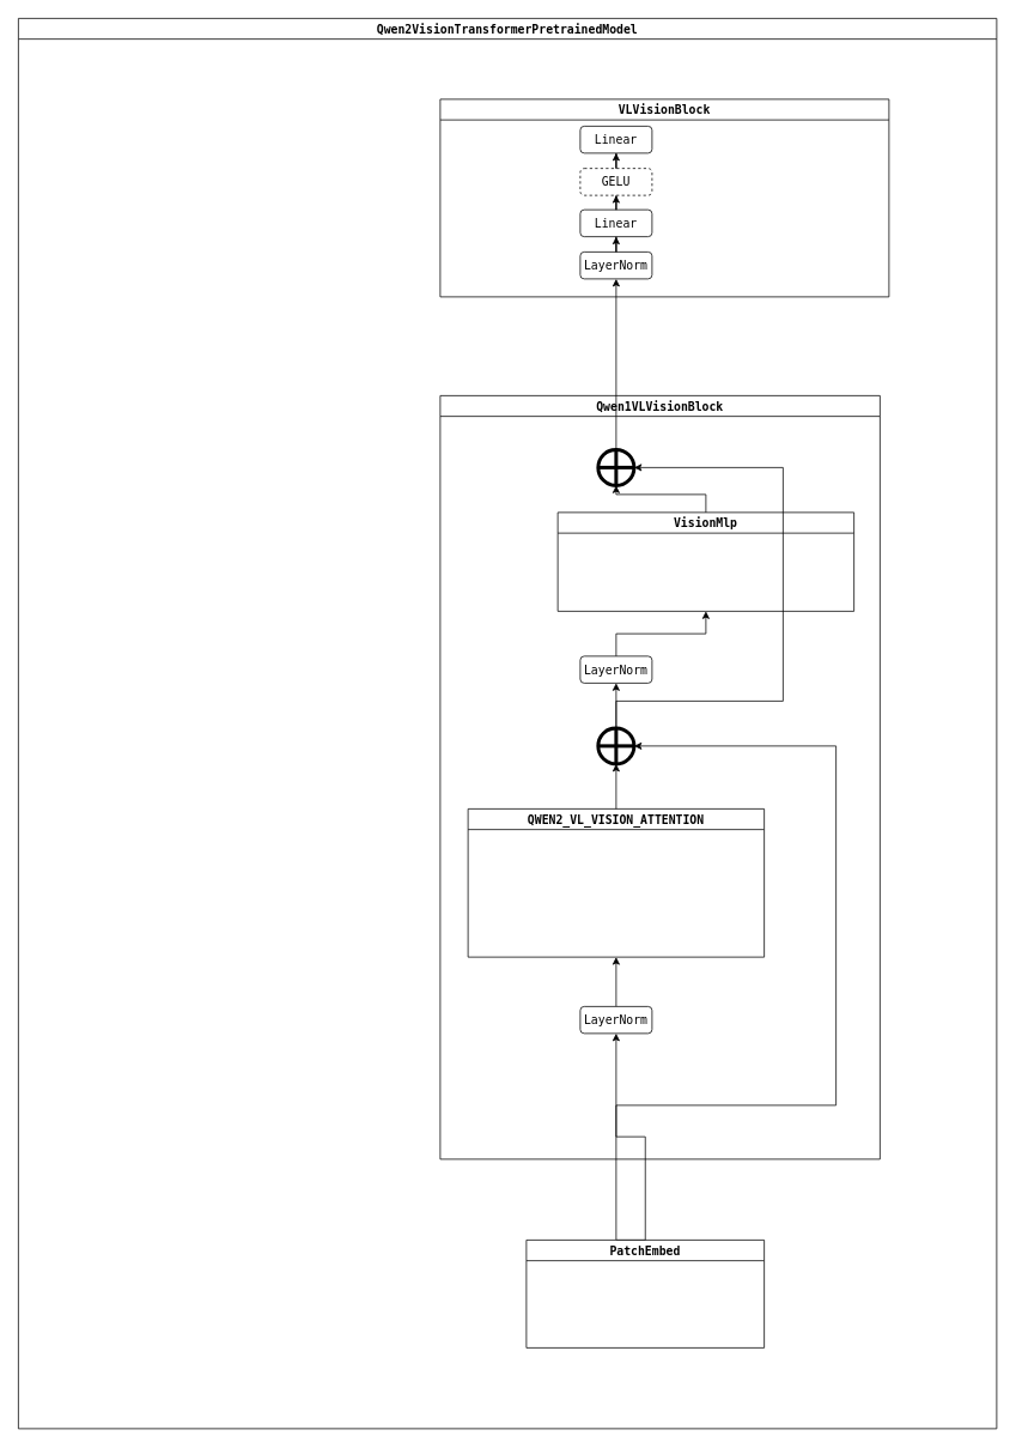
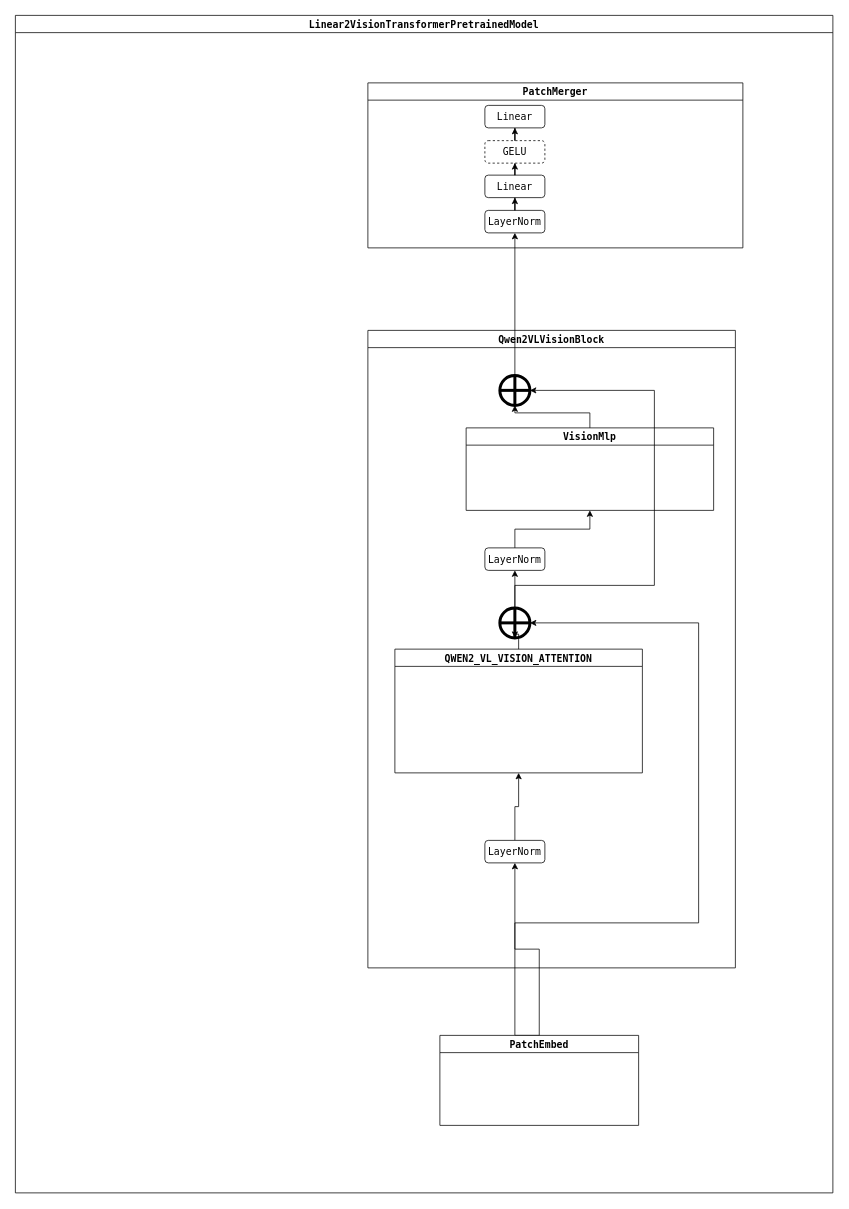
- <mxCell id="2" value="&lt;div style=&quot;&quot;&gt;&lt;pre style=&quot;font-family: &amp;quot;JetBrains Mono&amp;quot;, monospace; font-size: 9.8pt;&quot;&gt;Qwen2VisionTransformerPretrainedModel&lt;/pre&gt;&lt;/div&gt;" style="swimlane;whiteSpace=wrap;html=1;strokeColor=default;align=center;verticalAlign=middle;fontFamily=Helvetica;fontSize=12;fontColor=default;fontStyle=1;fillColor=default;" vertex="1" parent="1"><mxGeometry x="20" y="20" width="1090" height="1570" as="geometry" /></mxCell>
+ <mxCell id="2" value="&lt;div style=&quot;&quot;&gt;&lt;pre style=&quot;font-family: &amp;quot;JetBrains Mono&amp;quot;, monospace; font-size: 9.8pt;&quot;&gt;Linear2VisionTransformerPretrainedModel&lt;/pre&gt;&lt;/div&gt;" style="swimlane;whiteSpace=wrap;html=1;strokeColor=default;align=center;verticalAlign=middle;fontFamily=Helvetica;fontSize=12;fontColor=default;fontStyle=1;fillColor=default;" vertex="1" parent="1"><mxGeometry x="20" y="20" width="1090" height="1570" as="geometry" /></mxCell>
- <mxCell id="25" value="&lt;div style=&quot;&quot;&gt;&lt;pre style=&quot;font-family: &amp;quot;JetBrains Mono&amp;quot;, monospace; font-size: 9.8pt;&quot;&gt;VLVisionBlock&lt;/pre&gt;&lt;/div&gt;" style="swimlane;whiteSpace=wrap;html=1;" vertex="1" parent="2"><mxGeometry x="470" y="90" width="500" height="220" as="geometry" /></mxCell>
+ <mxCell id="25" value="&lt;div style=&quot;&quot;&gt;&lt;pre style=&quot;font-family: &amp;quot;JetBrains Mono&amp;quot;, monospace; font-size: 9.8pt;&quot;&gt;PatchMerger&lt;/pre&gt;&lt;/div&gt;" style="swimlane;whiteSpace=wrap;html=1;" vertex="1" parent="2"><mxGeometry x="470" y="90" width="500" height="220" as="geometry" /></mxCell>
- <mxCell id="3" value="&lt;div style=&quot;&quot;&gt;&lt;pre style=&quot;font-family: &amp;quot;JetBrains Mono&amp;quot;, monospace; font-size: 9.8pt;&quot;&gt;Qwen1VLVisionBlock&lt;/pre&gt;&lt;/div&gt;" style="swimlane;whiteSpace=wrap;html=1;" vertex="1" parent="2"><mxGeometry x="470" y="420" width="490" height="850" as="geometry" /></mxCell>
+ <mxCell id="3" value="&lt;div style=&quot;&quot;&gt;&lt;pre style=&quot;font-family: &amp;quot;JetBrains Mono&amp;quot;, monospace; font-size: 9.8pt;&quot;&gt;Qwen2VLVisionBlock&lt;/pre&gt;&lt;/div&gt;" style="swimlane;whiteSpace=wrap;html=1;" vertex="1" parent="2"><mxGeometry x="470" y="420" width="490" height="850" as="geometry" /></mxCell>
- <mxCell id="6" value="&lt;div style=&quot;&quot;&gt;&lt;pre style=&quot;font-family: &amp;quot;JetBrains Mono&amp;quot;, monospace; font-size: 9.8pt;&quot;&gt;QWEN2_VL_VISION_ATTENTION&lt;/pre&gt;&lt;/div&gt;" style="swimlane;whiteSpace=wrap;html=1;startSize=23;" vertex="1" parent="3"><mxGeometry x="31" y="460" width="330" height="165" as="geometry" /></mxCell>
+ <mxCell id="6" value="&lt;div style=&quot;&quot;&gt;&lt;pre style=&quot;font-family: &amp;quot;JetBrains Mono&amp;quot;, monospace; font-size: 9.8pt;&quot;&gt;QWEN2_VL_VISION_ATTENTION&lt;/pre&gt;&lt;/div&gt;" style="swimlane;whiteSpace=wrap;html=1;startSize=23;" vertex="1" parent="3"><mxGeometry x="36" y="425" width="330" height="165" as="geometry" /></mxCell>
